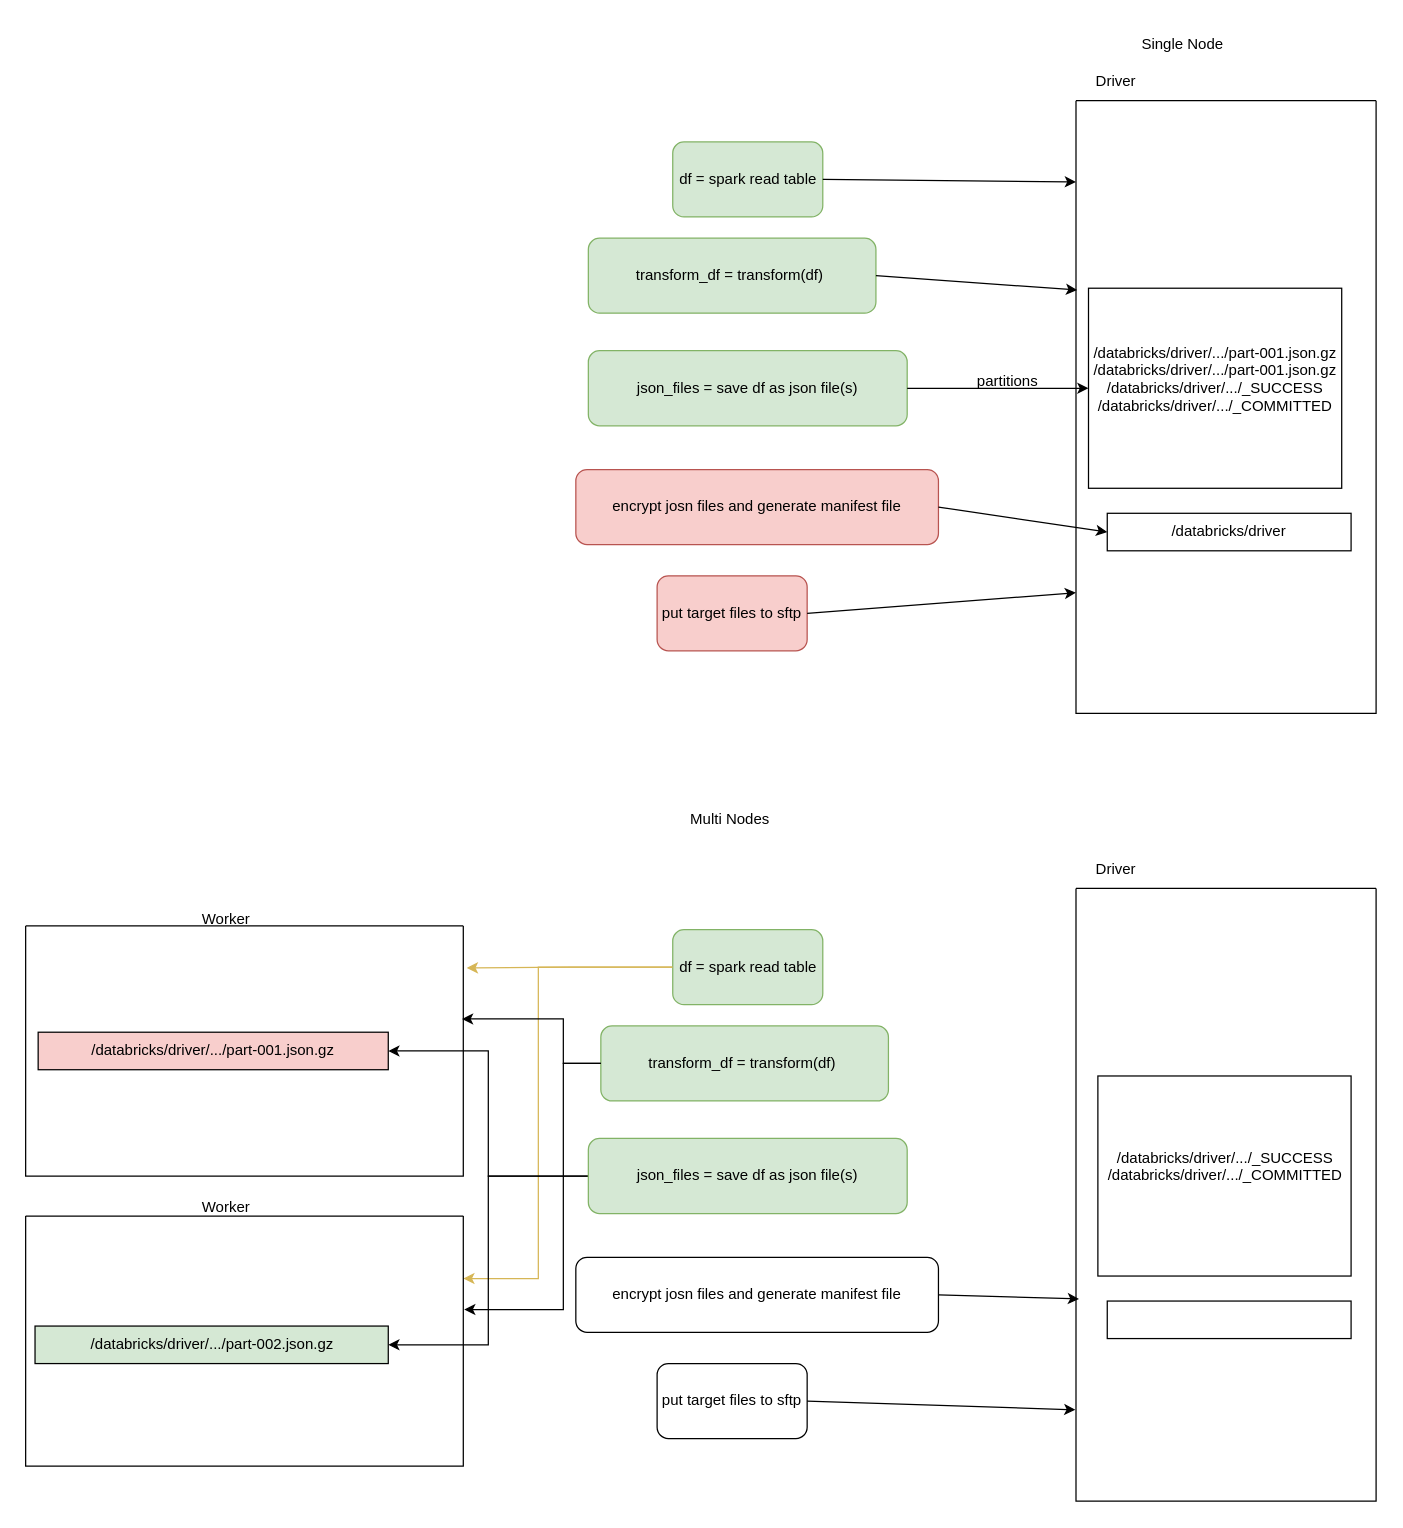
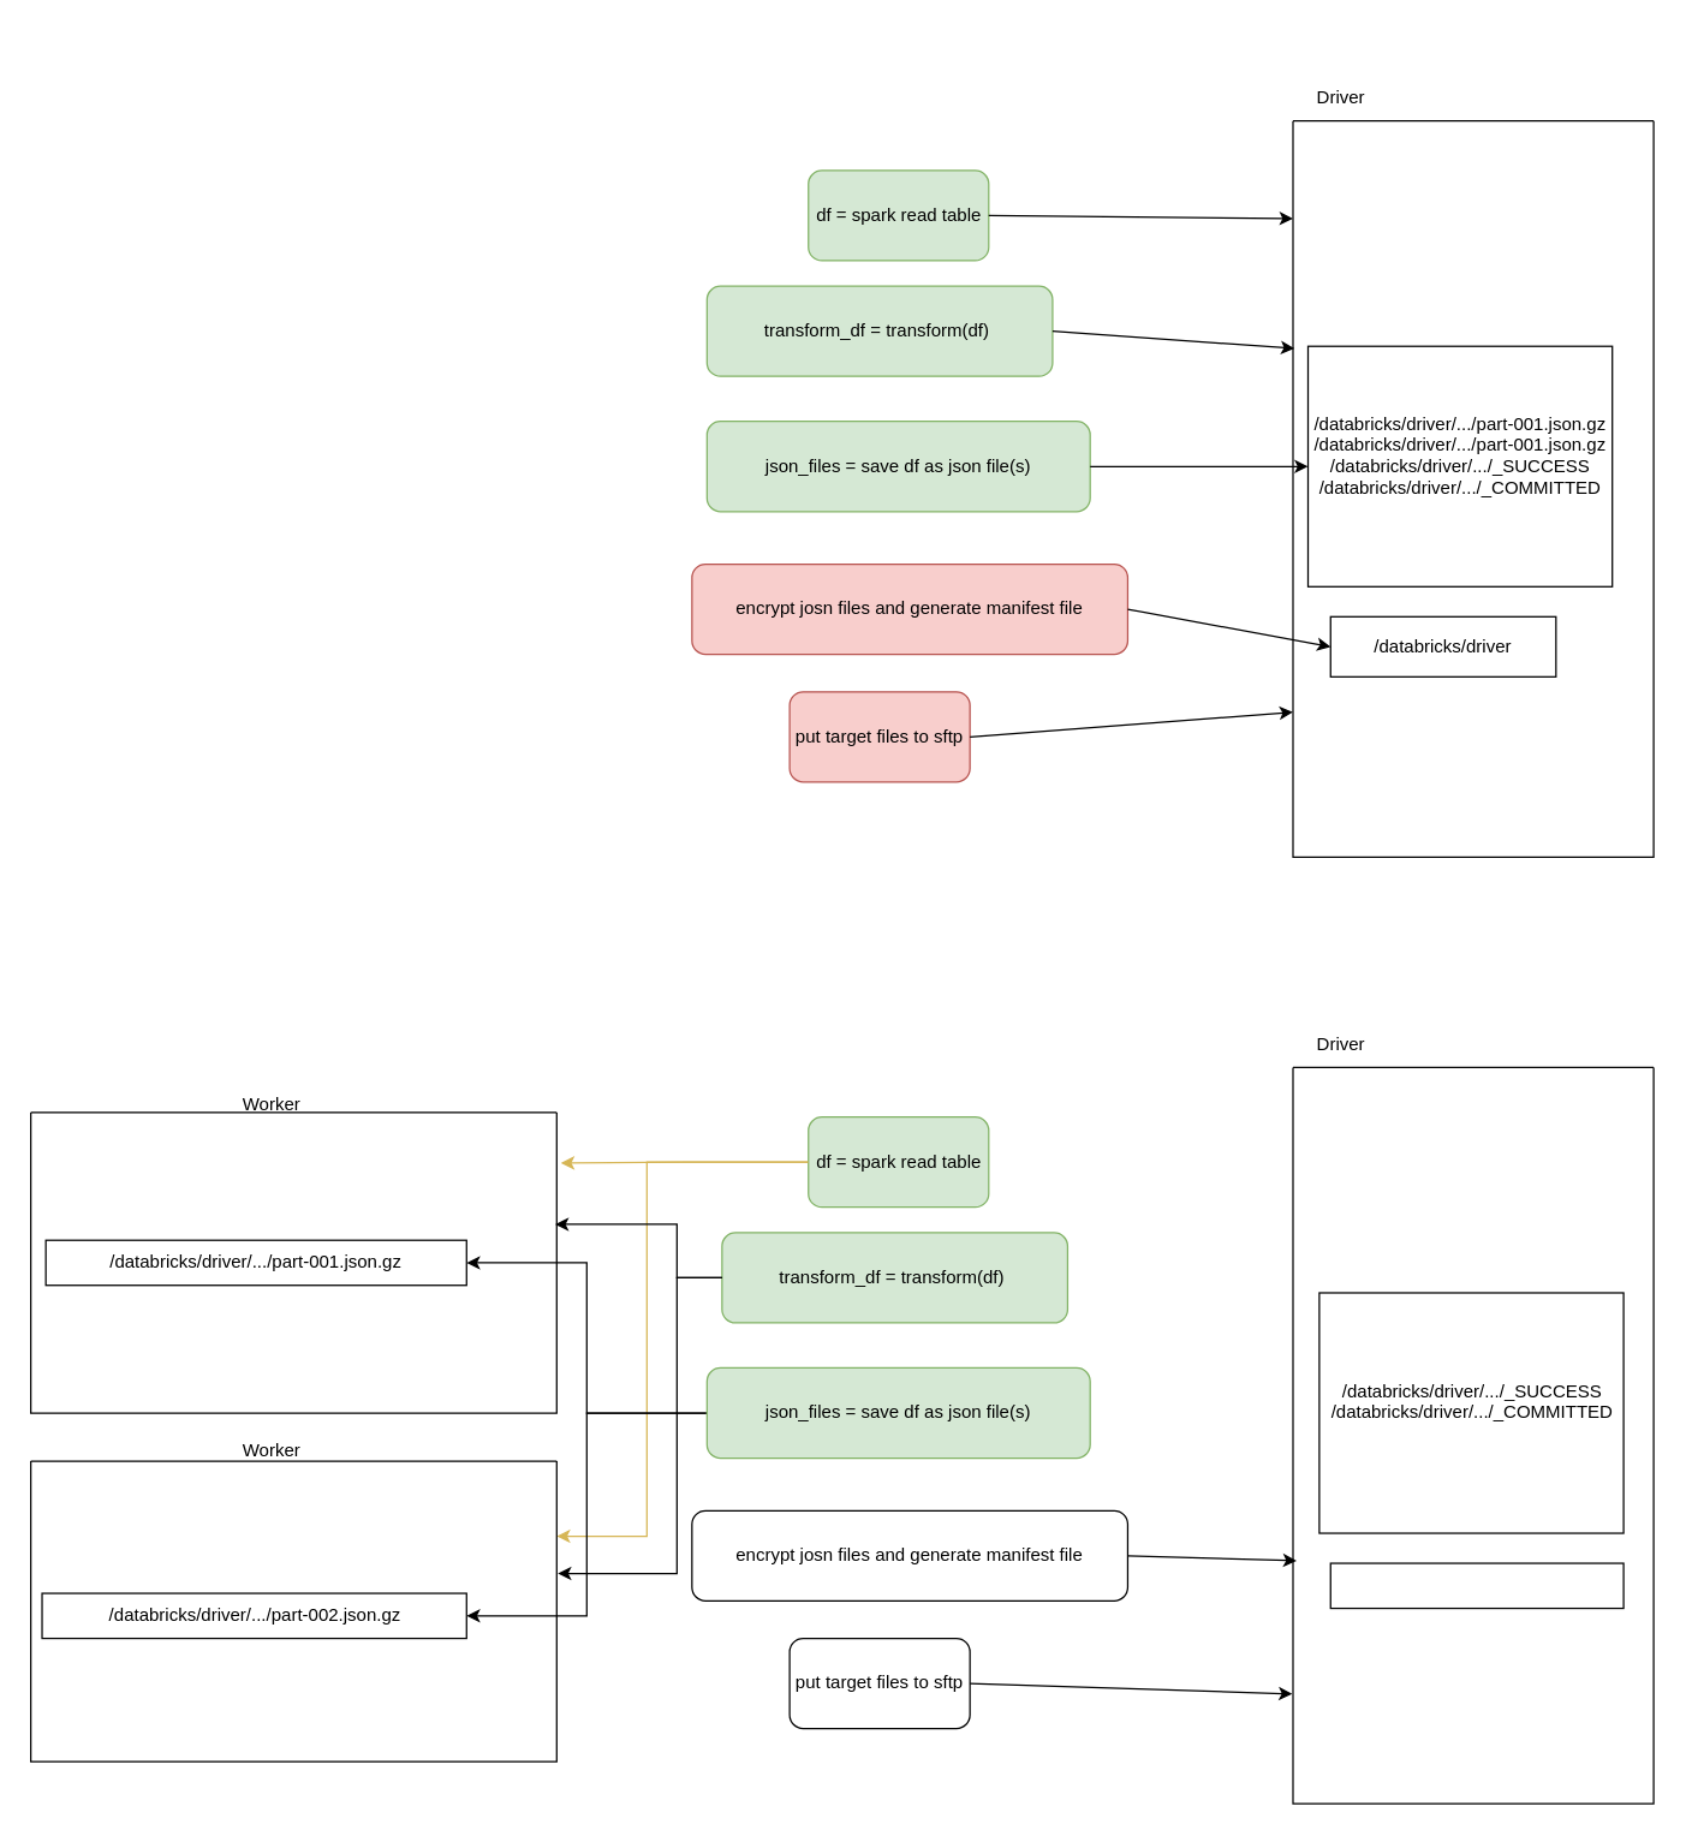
- <mxCell id="2" value="Single Node" style="text;html=1;align=center;verticalAlign=middle;resizable=0;points=[];autosize=1;strokeColor=none;fillColor=none;" vertex="1" parent="1"><mxGeometry x="900" y="20" width="90" height="30" as="geometry" /></mxCell>
- <mxCell id="17" value="partitions" style="text;html=1;align=center;verticalAlign=middle;resizable=0;points=[];autosize=1;strokeColor=none;fillColor=none;" vertex="1" parent="1"><mxGeometry x="770" y="290" width="70" height="30" as="geometry" /></mxCell>
- <mxCell id="5" value="/databricks/driver" style="rounded=0;whiteSpace=wrap;html=1;" vertex="1" parent="3"><mxGeometry x="25" y="330" width="195" height="30" as="geometry" /></mxCell>
+ <mxCell id="5" value="/databricks/driver" style="rounded=0;whiteSpace=wrap;html=1;" vertex="1" parent="3"><mxGeometry x="25" y="330" width="150" height="40" as="geometry" /></mxCell>
- <mxCell id="18" value="Multi Nodes" style="text;html=1;align=center;verticalAlign=middle;resizable=0;points=[];autosize=1;strokeColor=none;fillColor=none;" vertex="1" parent="1"><mxGeometry x="537.5" y="640" width="90" height="30" as="geometry" /></mxCell>
- <mxCell id="34" value="/databricks/driver/.../part-001.json.gz" style="rounded=0;whiteSpace=wrap;html=1;fillColor=#f8cecc;" vertex="1" parent="33"><mxGeometry x="10" y="85" width="280" height="30" as="geometry" /></mxCell>
+ <mxCell id="34" value="/databricks/driver/.../part-001.json.gz" style="rounded=0;whiteSpace=wrap;html=1;" vertex="1" parent="33"><mxGeometry x="10" y="85" width="280" height="30" as="geometry" /></mxCell>
- <mxCell id="37" value="/databricks/driver/.../part-002.json.gz" style="rounded=0;whiteSpace=wrap;html=1;fillColor=#d5e8d4;" vertex="1" parent="36"><mxGeometry x="7.5" y="88" width="282.5" height="30" as="geometry" /></mxCell>
+ <mxCell id="37" value="/databricks/driver/.../part-002.json.gz" style="rounded=0;whiteSpace=wrap;html=1;" vertex="1" parent="36"><mxGeometry x="7.5" y="88" width="282.5" height="30" as="geometry" /></mxCell>
